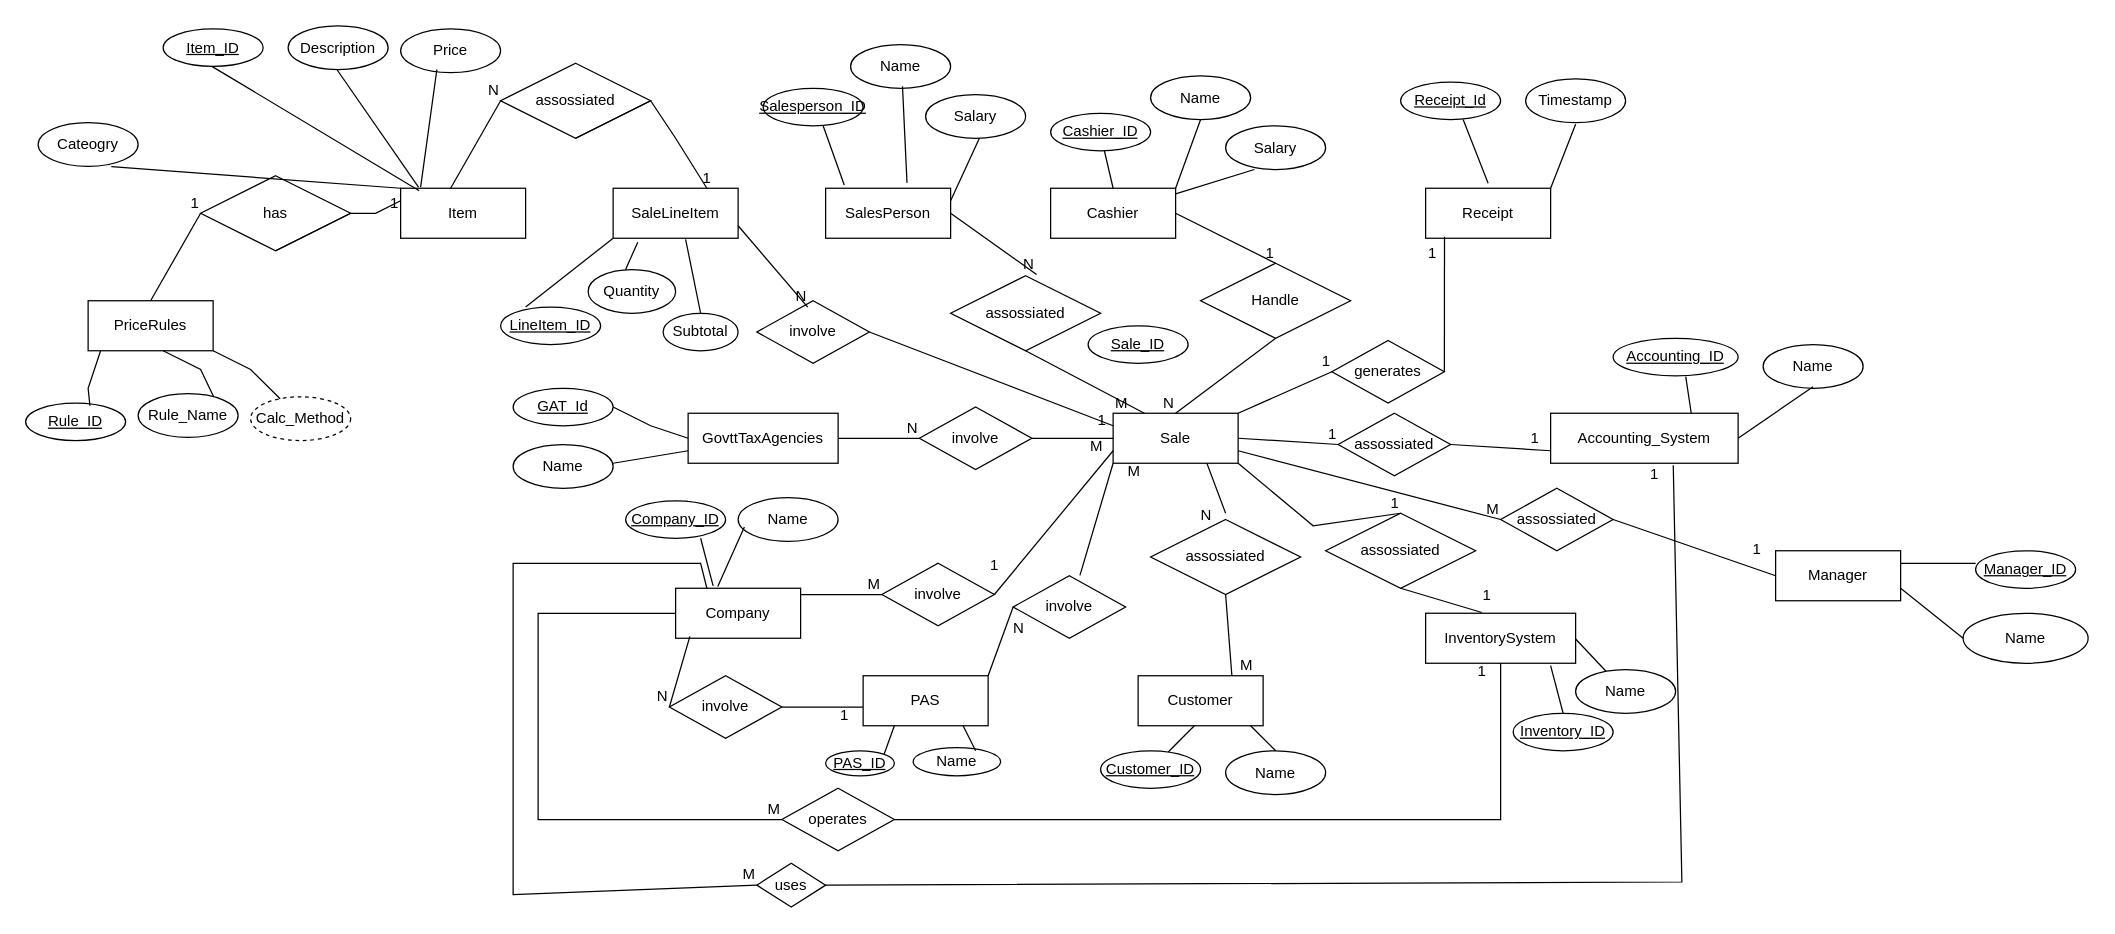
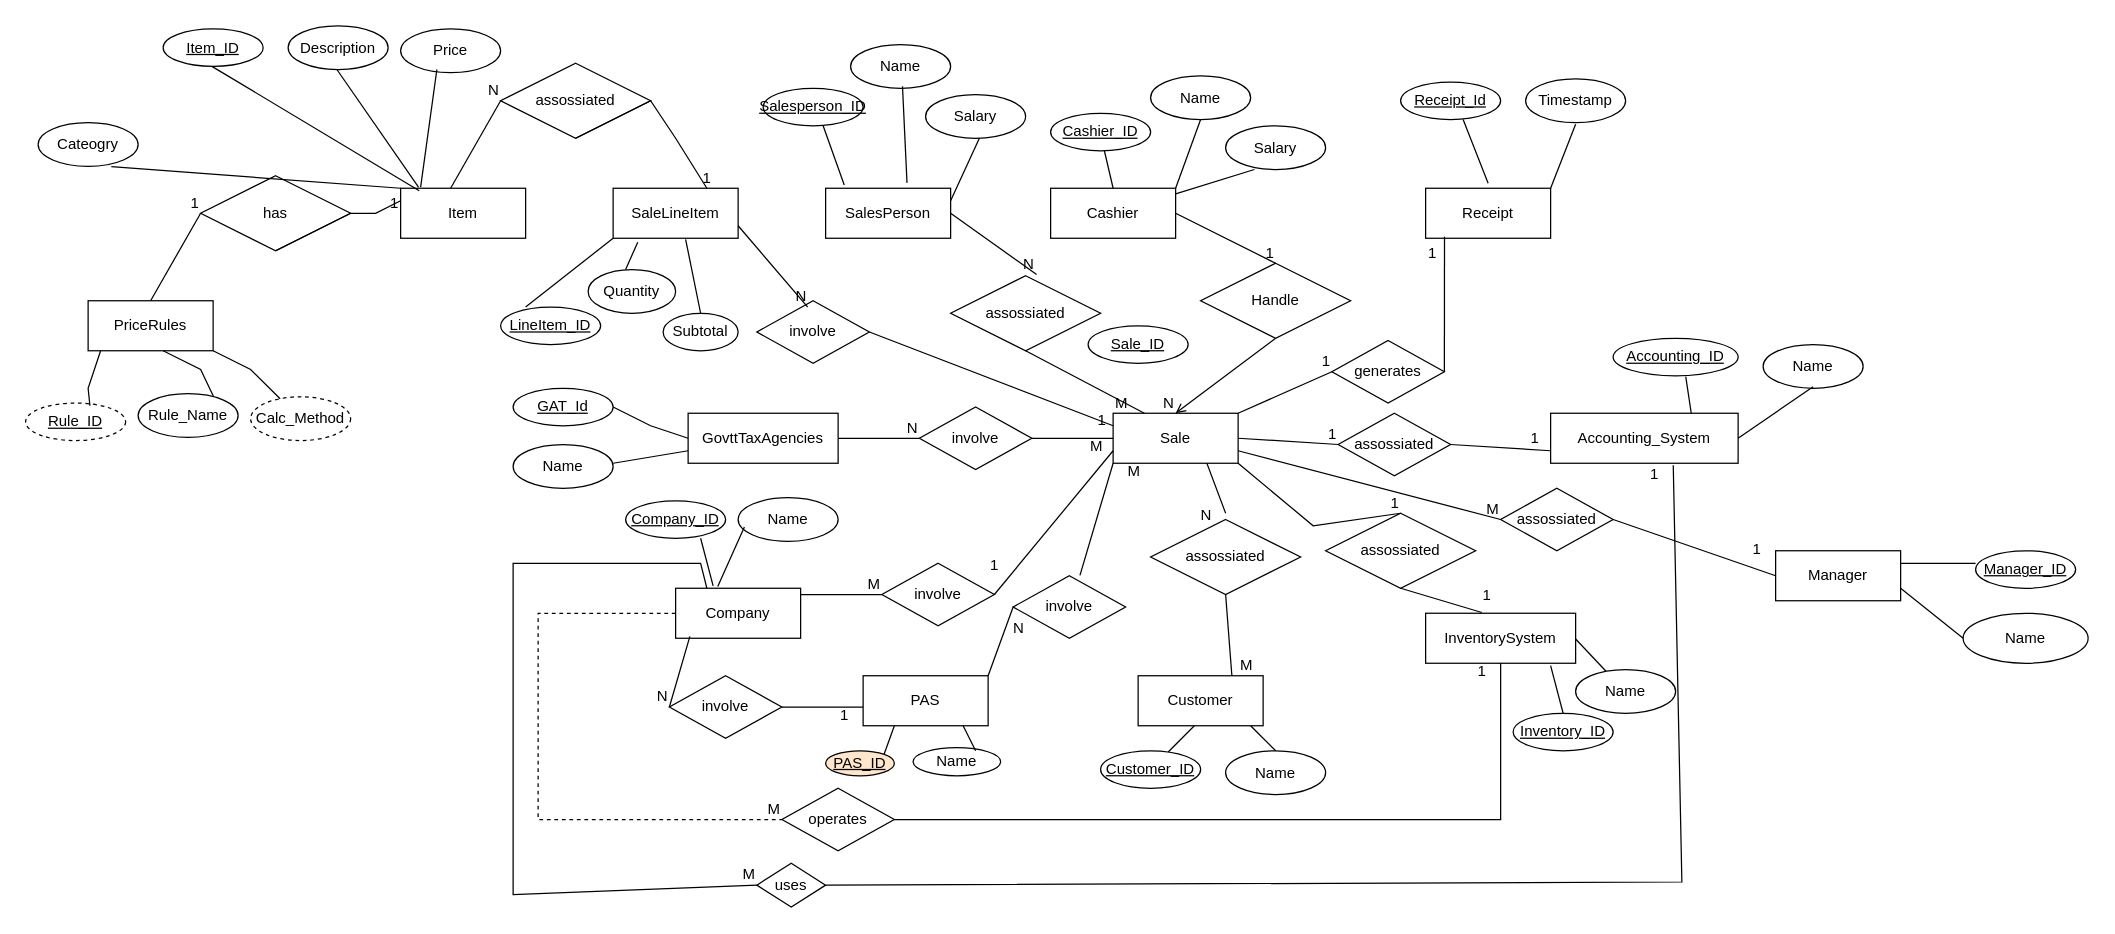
- <mxCell id="19" value="" style="endArrow=none;html=1;rounded=0;entryX=0.5;entryY=0;entryDx=0;entryDy=0;exitX=0.5;exitY=1;exitDx=0;exitDy=0;" edge="1" parent="1" source="16" target="9"><mxGeometry relative="1" as="geometry"><mxPoint x="930" y="290" as="sourcePoint" /><mxPoint x="1090" y="280" as="targetPoint" /></mxGeometry></mxCell>
+ <mxCell id="19" value="" style="endArrow=open;html=1;rounded=0;entryX=0.5;entryY=0;entryDx=0;entryDy=0;exitX=0.5;exitY=1;exitDx=0;exitDy=0;" edge="1" parent="1" source="16" target="9"><mxGeometry relative="1" as="geometry"><mxPoint x="930" y="290" as="sourcePoint" /><mxPoint x="1090" y="280" as="targetPoint" /></mxGeometry></mxCell>
- <mxCell id="114" value="Rule_ID " style="ellipse;whiteSpace=wrap;html=1;align=center;fontStyle=4;" vertex="1" parent="1"><mxGeometry x="20" y="321.84" width="80" height="30" as="geometry" /></mxCell>
+ <mxCell id="114" value="Rule_ID " style="ellipse;whiteSpace=wrap;html=1;align=center;fontStyle=4;dashed=1;" vertex="1" parent="1"><mxGeometry x="20" y="321.84" width="80" height="30" as="geometry" /></mxCell>
- <mxCell id="111" value="PAS_ID" style="ellipse;whiteSpace=wrap;html=1;align=center;fontStyle=4;" vertex="1" parent="1"><mxGeometry x="660" y="600" width="55" height="20" as="geometry" /></mxCell>
+ <mxCell id="111" value="PAS_ID" style="ellipse;whiteSpace=wrap;html=1;align=center;fontStyle=4;fillColor=#ffe6cc;" vertex="1" parent="1"><mxGeometry x="660" y="600" width="55" height="20" as="geometry" /></mxCell>
- <mxCell id="94" value="" style="endArrow=none;html=1;rounded=0;entryX=0;entryY=0.5;entryDx=0;entryDy=0;exitX=0;exitY=0.5;exitDx=0;exitDy=0;" edge="1" parent="1" target="93" source="11"><mxGeometry relative="1" as="geometry"><mxPoint x="370" y="655" as="sourcePoint" /><mxPoint x="619" y="685" as="targetPoint" /><Array as="points"><mxPoint x="430" y="490" /><mxPoint x="430" y="655" /></Array></mxGeometry></mxCell>
+ <mxCell id="94" value="" style="endArrow=none;html=1;rounded=0;entryX=0;entryY=0.5;entryDx=0;entryDy=0;exitX=0;exitY=0.5;exitDx=0;exitDy=0;dashed=1;" edge="1" parent="1" target="93" source="11"><mxGeometry relative="1" as="geometry"><mxPoint x="370" y="655" as="sourcePoint" /><mxPoint x="619" y="685" as="targetPoint" /><Array as="points"><mxPoint x="430" y="490" /><mxPoint x="430" y="655" /></Array></mxGeometry></mxCell>
